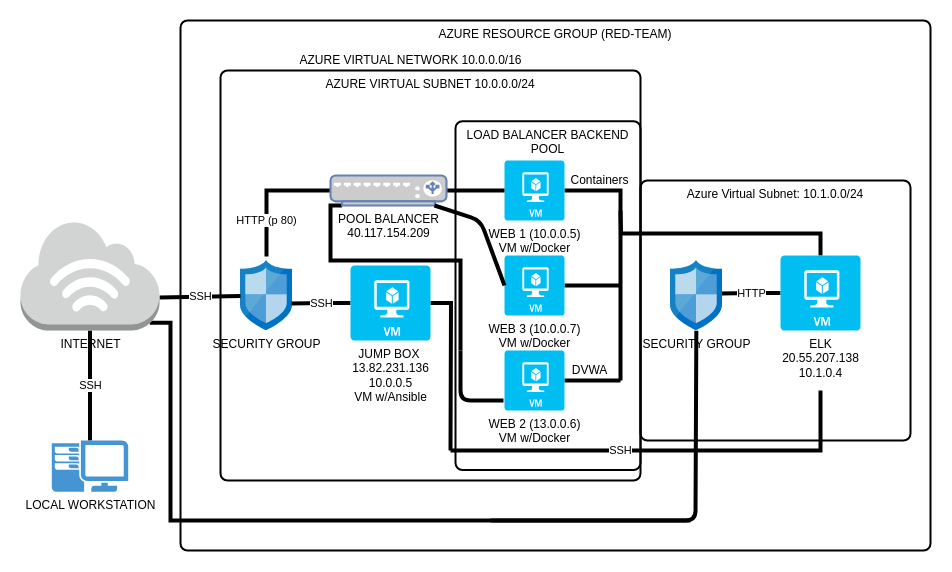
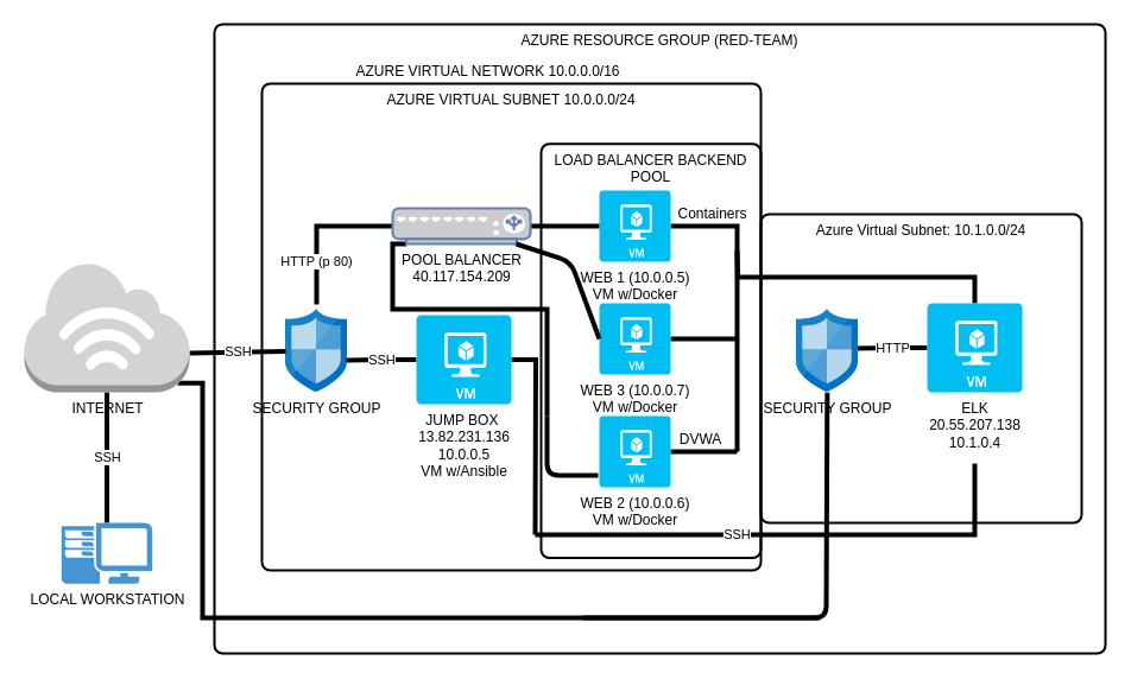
- <mxCell id="8" value="WEB 2 (13.0.0.6)&lt;br&gt;VM w/Docker" style="verticalLabelPosition=bottom;html=1;verticalAlign=top;align=center;strokeColor=none;fillColor=#00BEF2;shape=mxgraph.azure.virtual_machine;" parent="1" vertex="1"><mxGeometry x="504" y="350" width="60" height="60" as="geometry" /></mxCell>
+ <mxCell id="8" value="WEB 2 (10.0.0.6)&lt;br&gt;VM w/Docker" style="verticalLabelPosition=bottom;html=1;verticalAlign=top;align=center;strokeColor=none;fillColor=#00BEF2;shape=mxgraph.azure.virtual_machine;" parent="1" vertex="1"><mxGeometry x="504" y="350" width="60" height="60" as="geometry" /></mxCell>
